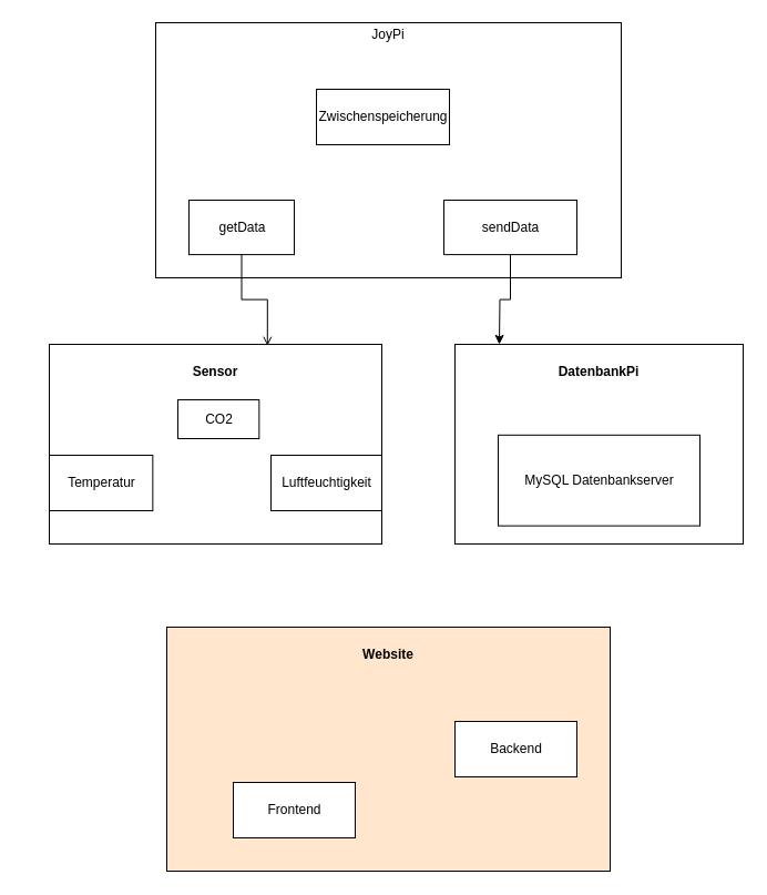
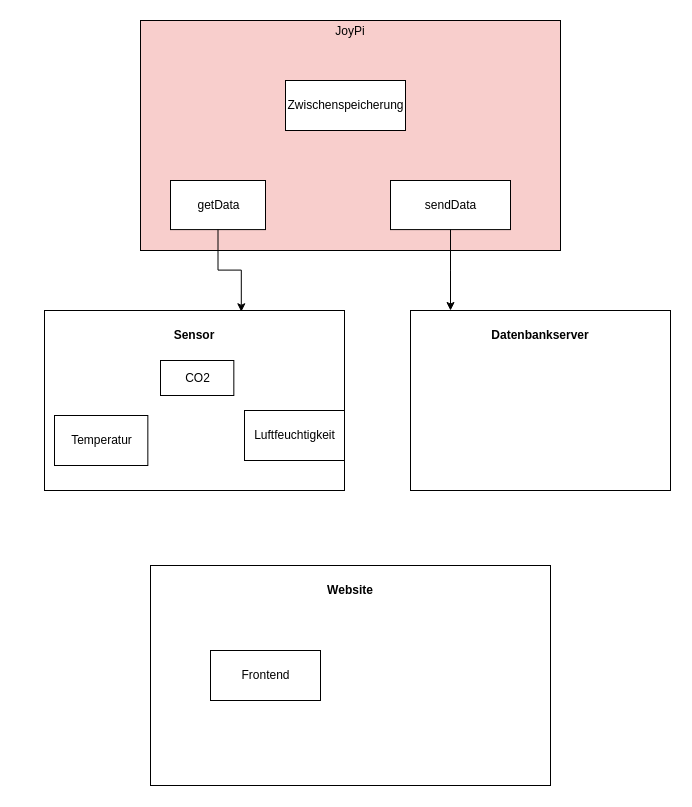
- <mxCell id="3" value="&lt;p style=&quot;margin: 0px ; margin-top: 4px ; text-align: center&quot;&gt;JoyPi&lt;/p&gt;" style="verticalAlign=top;align=left;overflow=fill;fontSize=12;fontFamily=Helvetica;html=1;" vertex="1" parent="2"><mxGeometry width="420" height="230" as="geometry" /></mxCell>
+ <mxCell id="3" value="&lt;p style=&quot;margin: 0px ; margin-top: 4px ; text-align: center&quot;&gt;JoyPi&lt;/p&gt;" style="verticalAlign=top;align=left;overflow=fill;fontSize=12;fontFamily=Helvetica;html=1;fillColor=#f8cecc;" vertex="1" parent="2"><mxGeometry width="420" height="230" as="geometry" /></mxCell>
- <mxCell id="5" value="sendData" style="html=1;" vertex="1" parent="2"><mxGeometry x="260" y="160" width="120" height="49.09" as="geometry" /></mxCell>
+ <mxCell id="5" value="sendData" style="html=1;" vertex="1" parent="2"><mxGeometry x="250" y="160" width="120" height="49.09" as="geometry" /></mxCell>
- <mxCell id="15" style="edgeStyle=orthogonalEdgeStyle;rounded=0;orthogonalLoop=1;jettySize=auto;html=1;entryX=0.656;entryY=0.007;entryDx=0;entryDy=0;entryPerimeter=0;endArrow=open;" edge="1" parent="1" source="4" target="11"><mxGeometry relative="1" as="geometry" /></mxCell>
+ <mxCell id="15" style="edgeStyle=orthogonalEdgeStyle;rounded=0;orthogonalLoop=1;jettySize=auto;html=1;entryX=0.656;entryY=0.007;entryDx=0;entryDy=0;entryPerimeter=0;" edge="1" parent="1" source="4" target="11"><mxGeometry relative="1" as="geometry" /></mxCell>
- <mxCell id="8" value="&lt;p style=&quot;margin: 0px ; margin-top: 4px ; text-align: center&quot;&gt;&lt;br&gt;&lt;b&gt;DatenbankPi&lt;/b&gt;&lt;/p&gt;" style="verticalAlign=top;align=left;overflow=fill;fontSize=12;fontFamily=Helvetica;html=1;" vertex="1" parent="7"><mxGeometry width="260" height="180" as="geometry" /></mxCell>
+ <mxCell id="8" value="&lt;p style=&quot;margin: 0px ; margin-top: 4px ; text-align: center&quot;&gt;&lt;br&gt;&lt;b&gt;Datenbankserver&lt;/b&gt;&lt;/p&gt;" style="verticalAlign=top;align=left;overflow=fill;fontSize=12;fontFamily=Helvetica;html=1;" vertex="1" parent="7"><mxGeometry width="260" height="180" as="geometry" /></mxCell>
- <mxCell id="9" value="MySQL Datenbankserver" style="html=1;" vertex="1" parent="7"><mxGeometry x="39" y="81.818" width="182" height="81.818" as="geometry" /></mxCell>
- <mxCell id="14" value="Temperatur" style="html=1;" vertex="1" parent="10"><mxGeometry x="24" y="120" width="93.34" height="50" as="geometry" /></mxCell>
+ <mxCell id="14" value="Temperatur" style="html=1;" vertex="1" parent="10"><mxGeometry x="34" y="125" width="93.34" height="50" as="geometry" /></mxCell>
- <mxCell id="17" value="&lt;p style=&quot;margin: 0px ; margin-top: 4px ; text-align: center&quot;&gt;&lt;br&gt;&lt;b&gt;Website&lt;/b&gt;&lt;/p&gt;" style="verticalAlign=top;align=left;overflow=fill;fontSize=12;fontFamily=Helvetica;html=1;fillColor=#ffe6cc;" vertex="1" parent="1"><mxGeometry x="150" y="565" width="400" height="220" as="geometry" /></mxCell>
+ <mxCell id="17" value="&lt;p style=&quot;margin: 0px ; margin-top: 4px ; text-align: center&quot;&gt;&lt;br&gt;&lt;b&gt;Website&lt;/b&gt;&lt;/p&gt;" style="verticalAlign=top;align=left;overflow=fill;fontSize=12;fontFamily=Helvetica;html=1;" vertex="1" parent="1"><mxGeometry x="150" y="565" width="400" height="220" as="geometry" /></mxCell>
- <mxCell id="19" value="Backend" style="html=1;" vertex="1" parent="1"><mxGeometry x="410" y="650" width="110" height="50" as="geometry" /></mxCell>
- <mxCell id="18" value="Frontend" style="html=1;" vertex="1" parent="1"><mxGeometry x="210" y="705" width="110" height="50" as="geometry" /></mxCell>
+ <mxCell id="18" value="Frontend" style="html=1;" vertex="1" parent="1"><mxGeometry x="210" y="650" width="110" height="50" as="geometry" /></mxCell>
